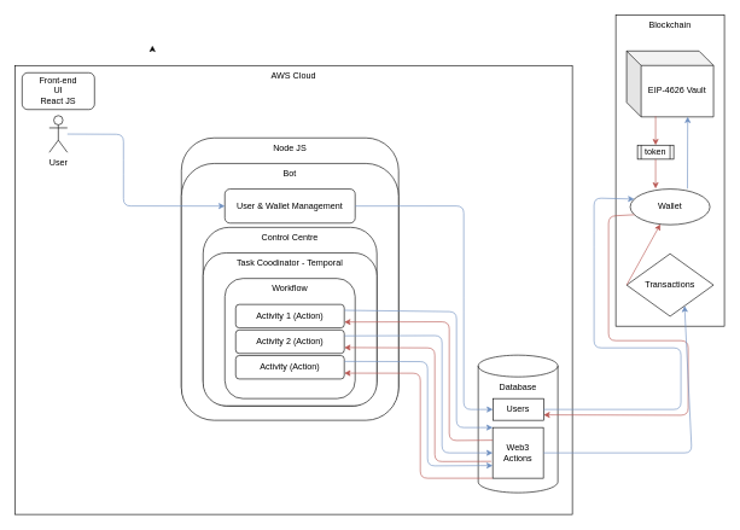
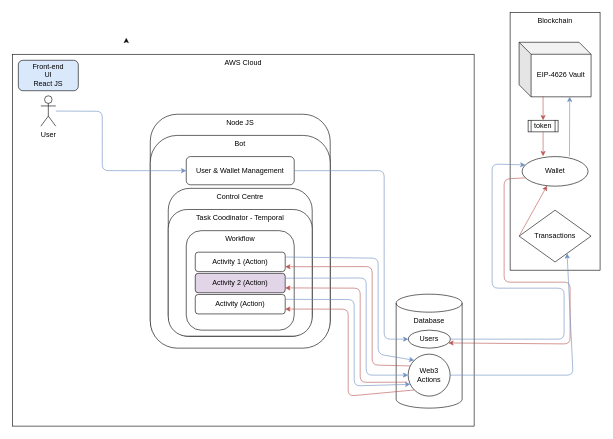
- <mxCell id="27" value="Front-end&lt;br&gt;UI&lt;br&gt;React JS&lt;br&gt;" style="rounded=1;whiteSpace=wrap;html=1;" vertex="1" parent="26"><mxGeometry width="100" height="50.769" as="geometry" /></mxCell>
+ <mxCell id="27" value="Front-end&lt;br&gt;UI&lt;br&gt;React JS&lt;br&gt;" style="rounded=1;whiteSpace=wrap;html=1;fillColor=#dae8fc;" vertex="1" parent="26"><mxGeometry width="100" height="50.769" as="geometry" /></mxCell>
- <mxCell id="12" value="Activity 2 (Action)" style="rounded=1;whiteSpace=wrap;html=1;" vertex="1" parent="7"><mxGeometry x="45" y="165.294" width="150" height="32.353" as="geometry" /></mxCell>
+ <mxCell id="12" value="Activity 2 (Action)" style="rounded=1;whiteSpace=wrap;html=1;fillColor=#e1d5e7;" vertex="1" parent="7"><mxGeometry x="45" y="165.294" width="150" height="32.353" as="geometry" /></mxCell>
- <mxCell id="17" value="Users" style="rounded=0;whiteSpace=wrap;html=1;" vertex="1" parent="15"><mxGeometry x="20.34" y="60" width="70" height="30" as="geometry" /></mxCell>
+ <mxCell id="17" value="Users" style="ellipse;whiteSpace=wrap;html=1;" vertex="1" parent="15"><mxGeometry x="20.34" y="60" width="70" height="30" as="geometry" /></mxCell>
- <mxCell id="18" value="Web3 Actions" style="rounded=0;whiteSpace=wrap;html=1;" vertex="1" parent="15"><mxGeometry x="20" y="100" width="70" height="70" as="geometry" /></mxCell>
+ <mxCell id="18" value="Web3 Actions" style="ellipse;whiteSpace=wrap;html=1;" vertex="1" parent="15"><mxGeometry x="20" y="100" width="70" height="70" as="geometry" /></mxCell>
